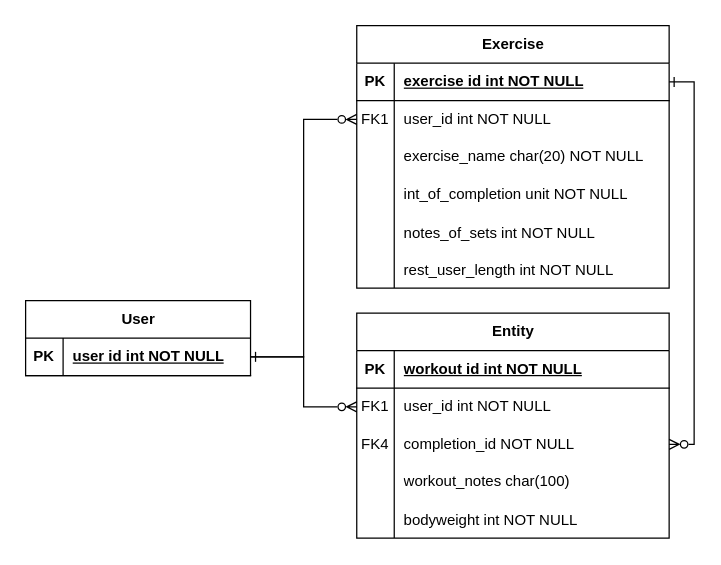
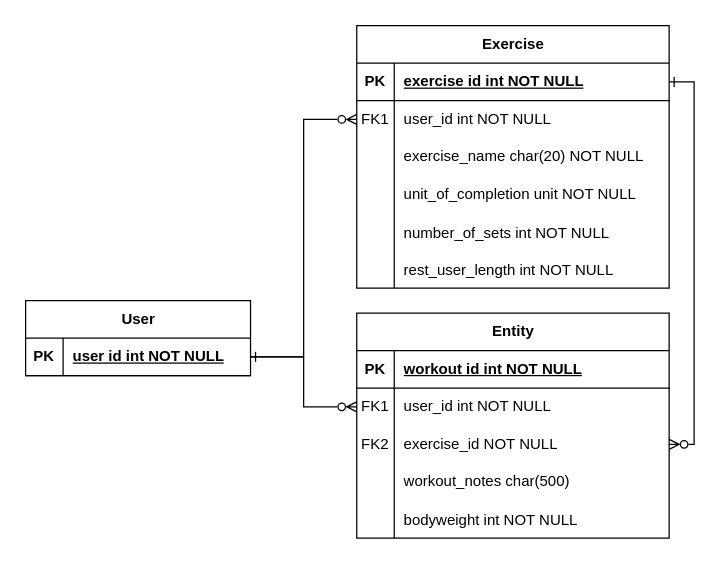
- <mxCell id="18" value="int_of_completion unit NOT NULL" style="shape=partialRectangle;connectable=0;fillColor=none;top=0;left=0;bottom=0;right=0;align=left;spacingLeft=6;overflow=hidden;whiteSpace=wrap;html=1;" parent="16" vertex="1"><mxGeometry x="30" width="220" height="30" as="geometry"><mxRectangle width="220" height="30" as="alternateBounds" /></mxGeometry></mxCell>
+ <mxCell id="18" value="unit_of_completion unit NOT NULL" style="shape=partialRectangle;connectable=0;fillColor=none;top=0;left=0;bottom=0;right=0;align=left;spacingLeft=6;overflow=hidden;whiteSpace=wrap;html=1;" parent="16" vertex="1"><mxGeometry x="30" width="220" height="30" as="geometry"><mxRectangle width="220" height="30" as="alternateBounds" /></mxGeometry></mxCell>
- <mxCell id="21" value="notes_of_sets int NOT NULL" style="shape=partialRectangle;connectable=0;fillColor=none;top=0;left=0;bottom=0;right=0;align=left;spacingLeft=6;overflow=hidden;" parent="19" vertex="1"><mxGeometry x="30" width="220" height="30" as="geometry"><mxRectangle width="220" height="30" as="alternateBounds" /></mxGeometry></mxCell>
+ <mxCell id="21" value="number_of_sets int NOT NULL" style="shape=partialRectangle;connectable=0;fillColor=none;top=0;left=0;bottom=0;right=0;align=left;spacingLeft=6;overflow=hidden;" parent="19" vertex="1"><mxGeometry x="30" width="220" height="30" as="geometry"><mxRectangle width="220" height="30" as="alternateBounds" /></mxGeometry></mxCell>
- <mxCell id="33" value="FK4" style="shape=partialRectangle;connectable=0;fillColor=none;top=0;left=0;bottom=0;right=0;editable=1;overflow=hidden;whiteSpace=wrap;html=1;" parent="32" vertex="1"><mxGeometry width="30" height="30" as="geometry"><mxRectangle width="30" height="30" as="alternateBounds" /></mxGeometry></mxCell>
+ <mxCell id="33" value="FK2" style="shape=partialRectangle;connectable=0;fillColor=none;top=0;left=0;bottom=0;right=0;editable=1;overflow=hidden;whiteSpace=wrap;html=1;" parent="32" vertex="1"><mxGeometry width="30" height="30" as="geometry"><mxRectangle width="30" height="30" as="alternateBounds" /></mxGeometry></mxCell>
- <mxCell id="34" value="completion_id NOT NULL" style="shape=partialRectangle;connectable=0;fillColor=none;top=0;left=0;bottom=0;right=0;align=left;spacingLeft=6;overflow=hidden;whiteSpace=wrap;html=1;" parent="32" vertex="1"><mxGeometry x="30" width="220" height="30" as="geometry"><mxRectangle width="220" height="30" as="alternateBounds" /></mxGeometry></mxCell>
+ <mxCell id="34" value="exercise_id NOT NULL" style="shape=partialRectangle;connectable=0;fillColor=none;top=0;left=0;bottom=0;right=0;align=left;spacingLeft=6;overflow=hidden;whiteSpace=wrap;html=1;" parent="32" vertex="1"><mxGeometry x="30" width="220" height="30" as="geometry"><mxRectangle width="220" height="30" as="alternateBounds" /></mxGeometry></mxCell>
- <mxCell id="37" value="workout_notes char(100)" style="shape=partialRectangle;connectable=0;fillColor=none;top=0;left=0;bottom=0;right=0;align=left;spacingLeft=6;overflow=hidden;whiteSpace=wrap;html=1;" parent="35" vertex="1"><mxGeometry x="30" width="220" height="30" as="geometry"><mxRectangle width="220" height="30" as="alternateBounds" /></mxGeometry></mxCell>
+ <mxCell id="37" value="workout_notes char(500)" style="shape=partialRectangle;connectable=0;fillColor=none;top=0;left=0;bottom=0;right=0;align=left;spacingLeft=6;overflow=hidden;whiteSpace=wrap;html=1;" parent="35" vertex="1"><mxGeometry x="30" width="220" height="30" as="geometry"><mxRectangle width="220" height="30" as="alternateBounds" /></mxGeometry></mxCell>
